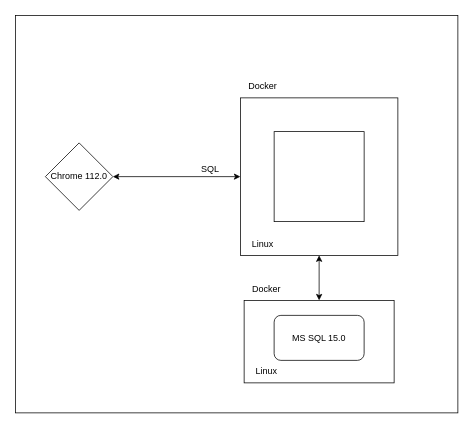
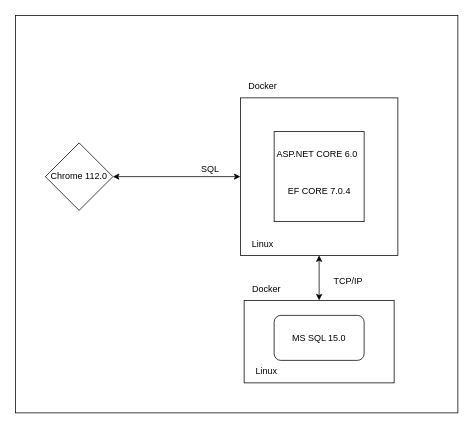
+ <mxCell id="7" value="ASP.NET CORE 6.0" style="text;html=1;strokeColor=none;fillColor=none;align=center;verticalAlign=middle;whiteSpace=wrap;rounded=0;" parent="1" vertex="1"><mxGeometry x="365" y="190" width="115" height="30" as="geometry" /></mxCell>
+ <mxCell id="8" value="EF CORE 7.0.4" style="text;html=1;strokeColor=none;fillColor=none;align=center;verticalAlign=middle;whiteSpace=wrap;rounded=0;" parent="1" vertex="1"><mxGeometry x="377.5" y="240" width="95" height="30" as="geometry" /></mxCell>
+ <mxCell id="15" value="TCP/IP" style="text;html=1;strokeColor=none;fillColor=none;align=center;verticalAlign=middle;whiteSpace=wrap;rounded=0;" parent="1" vertex="1"><mxGeometry x="434" y="360" width="60" height="30" as="geometry" /></mxCell>
